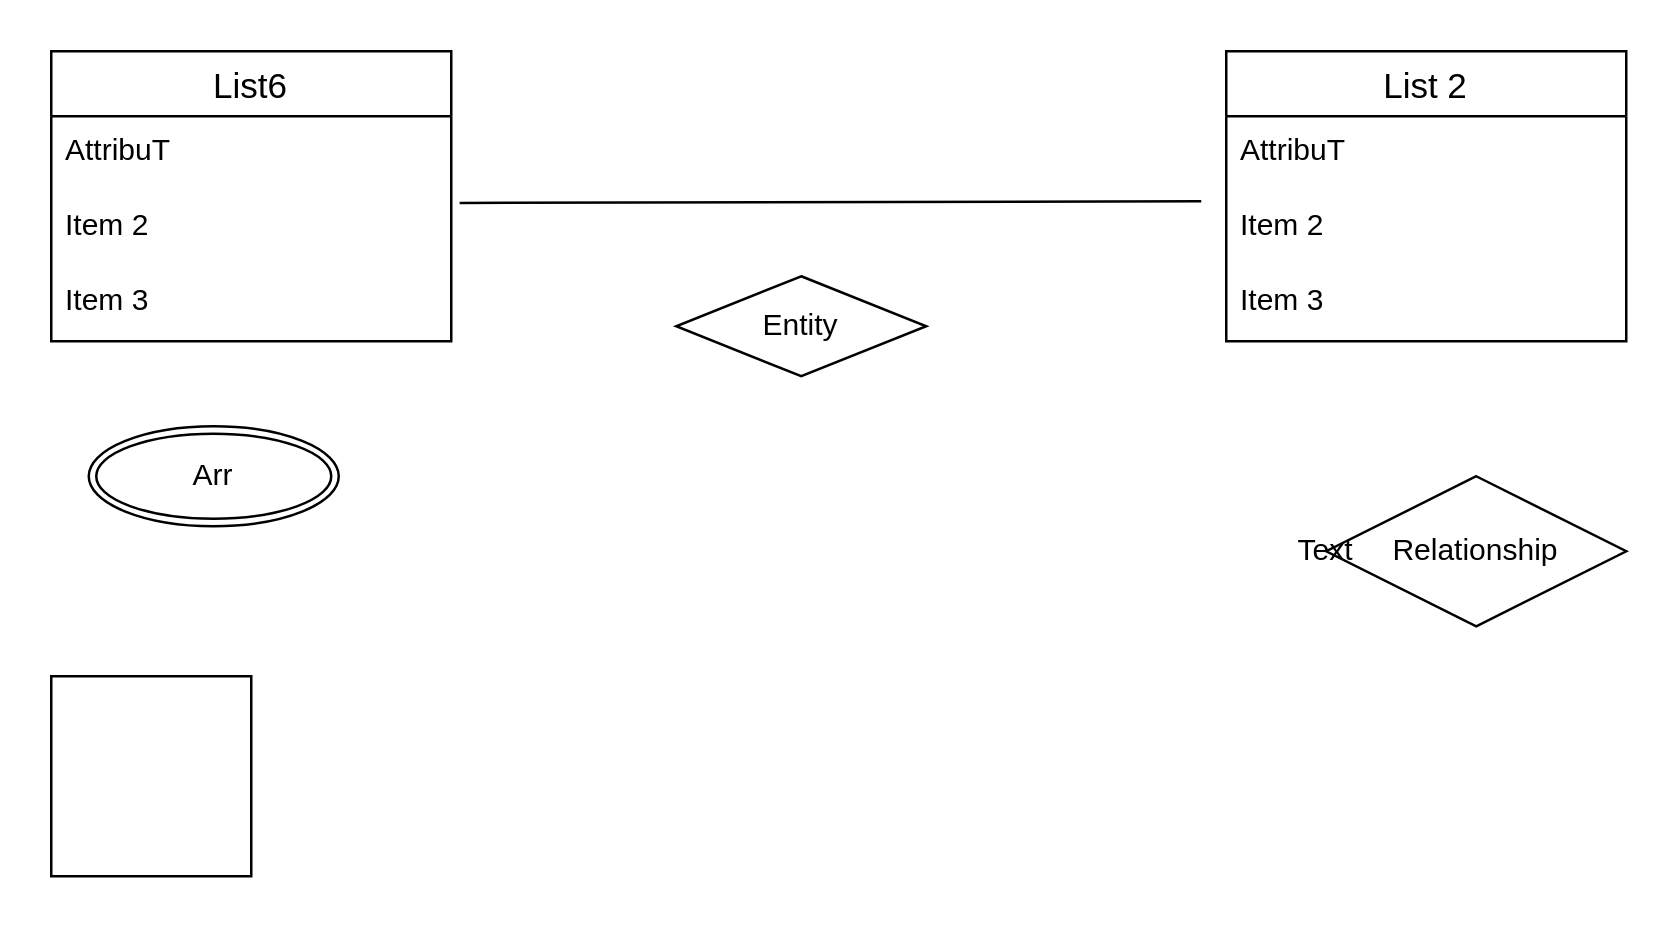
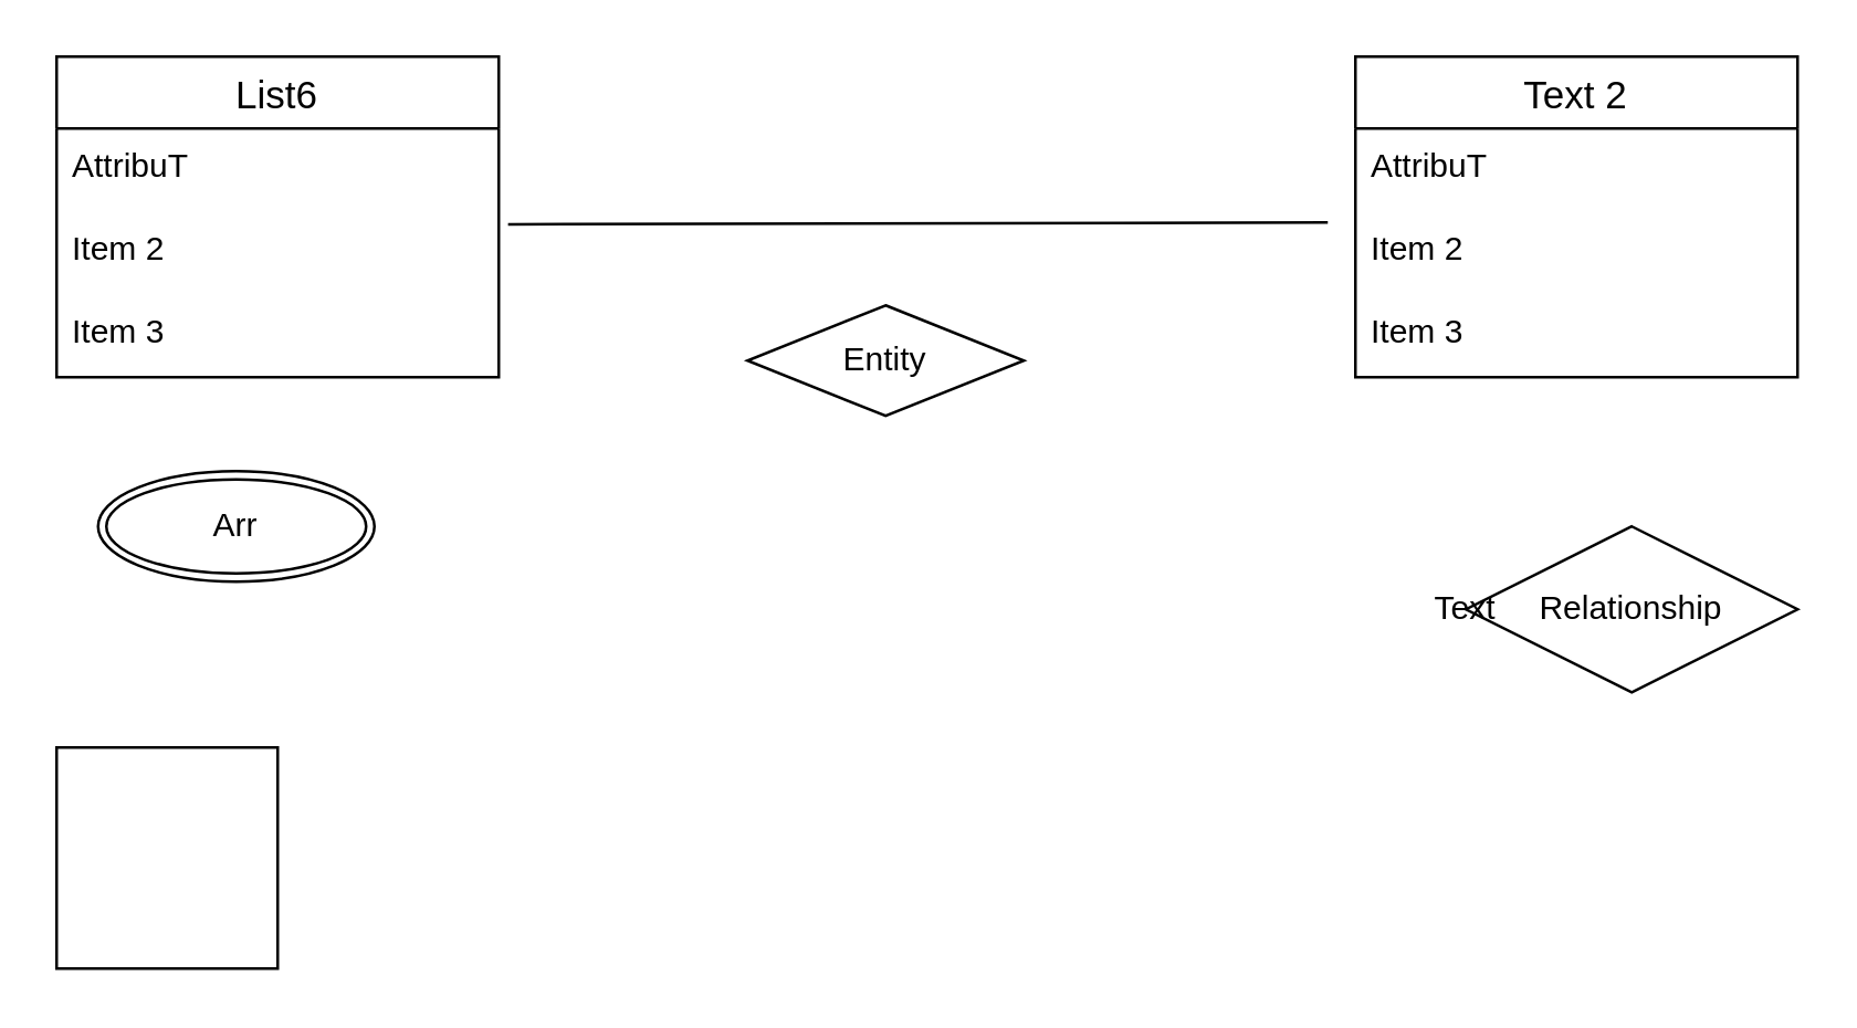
- <mxCell id="7" value="List 2" style="swimlane;fontStyle=0;childLayout=stackLayout;horizontal=1;startSize=26;horizontalStack=0;resizeParent=1;resizeParentMax=0;resizeLast=0;collapsible=1;marginBottom=0;align=center;fontSize=14;" vertex="1" parent="1"><mxGeometry x="490" y="20" width="160" height="116" as="geometry" /></mxCell>
+ <mxCell id="7" value="Text 2" style="swimlane;fontStyle=0;childLayout=stackLayout;horizontal=1;startSize=26;horizontalStack=0;resizeParent=1;resizeParentMax=0;resizeLast=0;collapsible=1;marginBottom=0;align=center;fontSize=14;" vertex="1" parent="1"><mxGeometry x="490" y="20" width="160" height="116" as="geometry" /></mxCell>
